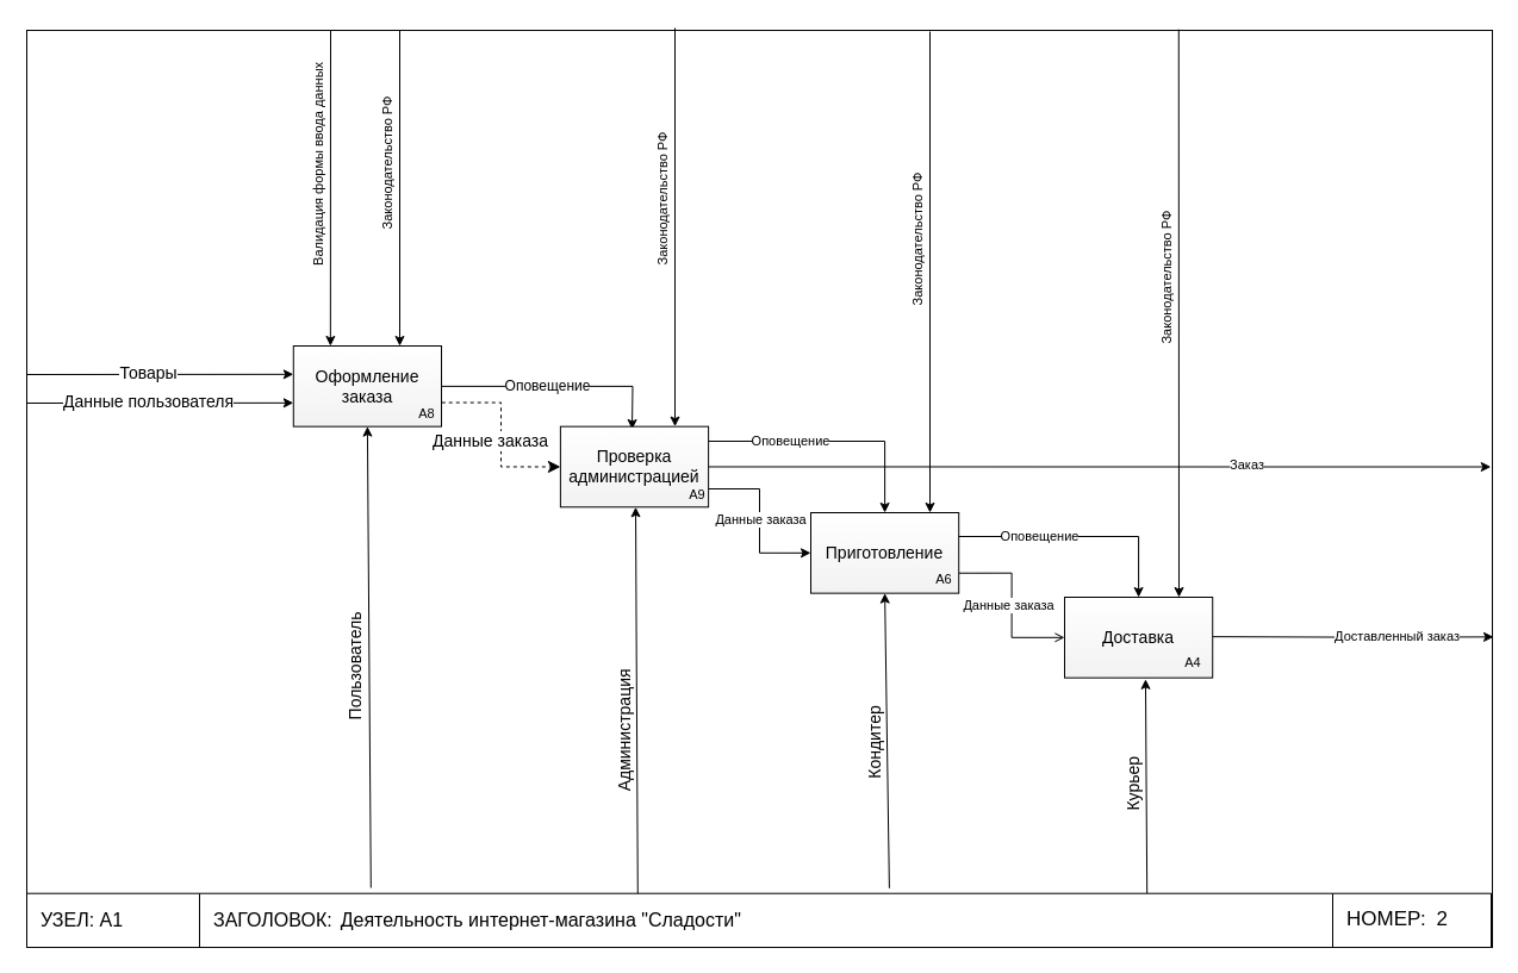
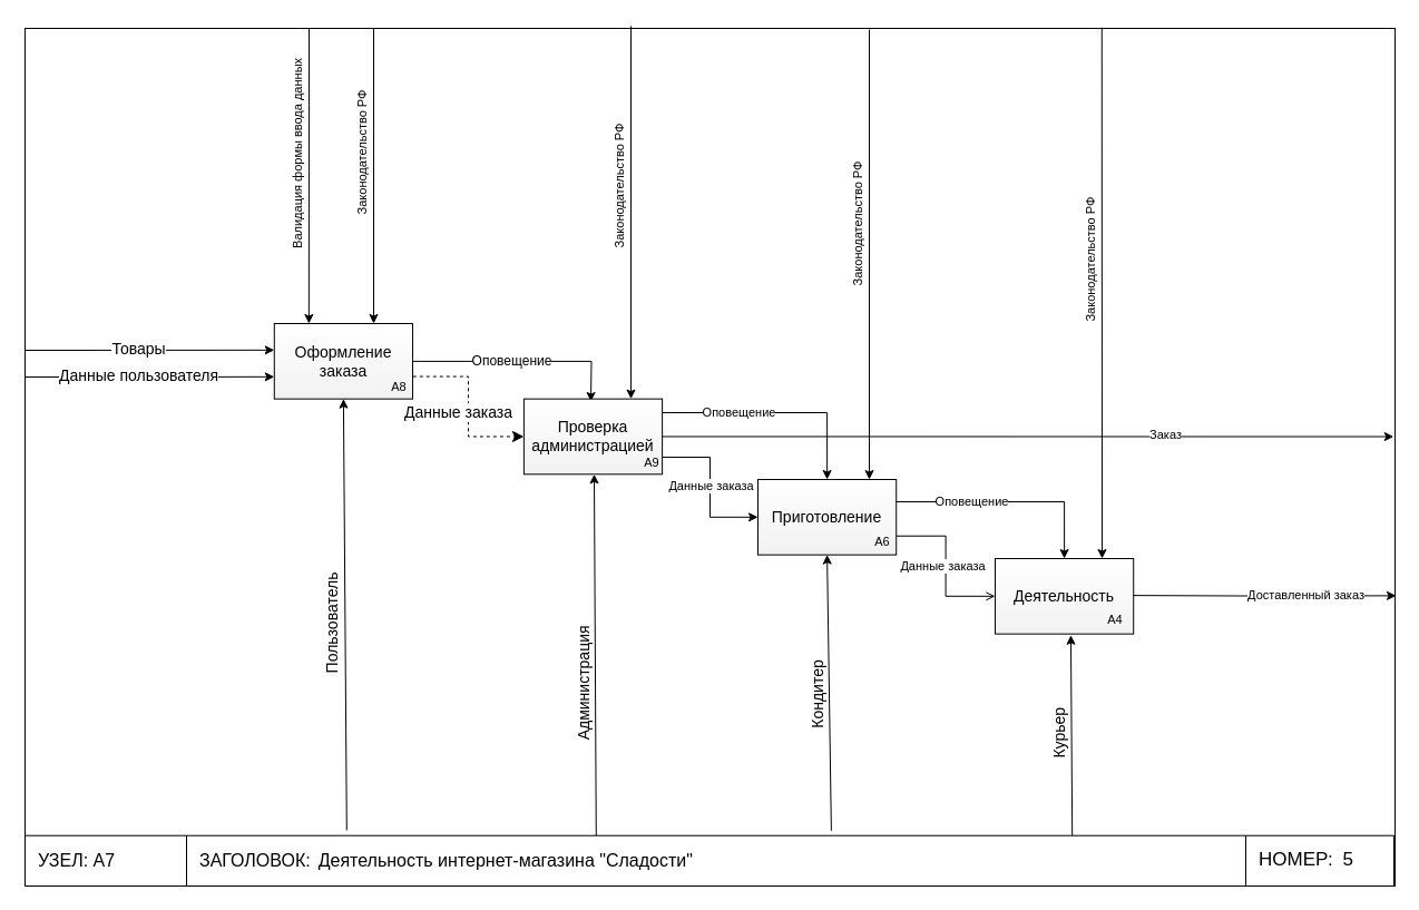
- <mxCell id="47" value="&lt;font style=&quot;font-size: 14px;&quot;&gt;Доставка&lt;/font&gt;" style="rounded=0;whiteSpace=wrap;html=1;gradientColor=#F2F2F2;strokeWidth=1;" vertex="1" parent="2"><mxGeometry x="873" y="481" width="124.22" height="67.65" as="geometry" /></mxCell>
+ <mxCell id="47" value="&lt;font style=&quot;font-size: 14px;&quot;&gt;Деятельность&lt;/font&gt;" style="rounded=0;whiteSpace=wrap;html=1;gradientColor=#F2F2F2;strokeWidth=1;" vertex="1" parent="2"><mxGeometry x="873" y="481" width="124.22" height="67.65" as="geometry" /></mxCell>
- <mxCell id="16" value="УЗЕЛ: А1" style="shape=partialRectangle;html=1;whiteSpace=wrap;connectable=0;strokeColor=inherit;overflow=hidden;fillColor=none;top=0;left=0;bottom=0;right=0;pointerEvents=1;fontSize=16;align=left;spacingLeft=10;" parent="15" vertex="1"><mxGeometry width="145" height="45" as="geometry"><mxRectangle width="145" height="45" as="alternateBounds" /></mxGeometry></mxCell>
+ <mxCell id="16" value="УЗЕЛ: А7" style="shape=partialRectangle;html=1;whiteSpace=wrap;connectable=0;strokeColor=inherit;overflow=hidden;fillColor=none;top=0;left=0;bottom=0;right=0;pointerEvents=1;fontSize=16;align=left;spacingLeft=10;" parent="15" vertex="1"><mxGeometry width="145" height="45" as="geometry"><mxRectangle width="145" height="45" as="alternateBounds" /></mxGeometry></mxCell>
- <mxCell id="18" value="&lt;font style=&quot;font-size: 17px;&quot;&gt;НОМЕР:&lt;span style=&quot;white-space: pre;&quot;&gt;&#09;&lt;/span&gt;2&lt;/font&gt;" style="shape=partialRectangle;html=1;whiteSpace=wrap;connectable=0;strokeColor=inherit;overflow=hidden;fillColor=none;top=0;left=0;bottom=0;right=0;pointerEvents=1;fontSize=16;align=left;spacingLeft=10;" parent="15" vertex="1"><mxGeometry x="1096" width="133" height="45" as="geometry"><mxRectangle width="133" height="45" as="alternateBounds" /></mxGeometry></mxCell>
+ <mxCell id="18" value="&lt;font style=&quot;font-size: 17px;&quot;&gt;НОМЕР:&lt;span style=&quot;white-space: pre;&quot;&gt;&#09;&lt;/span&gt;5&lt;/font&gt;" style="shape=partialRectangle;html=1;whiteSpace=wrap;connectable=0;strokeColor=inherit;overflow=hidden;fillColor=none;top=0;left=0;bottom=0;right=0;pointerEvents=1;fontSize=16;align=left;spacingLeft=10;" parent="15" vertex="1"><mxGeometry x="1096" width="133" height="45" as="geometry"><mxRectangle width="133" height="45" as="alternateBounds" /></mxGeometry></mxCell>
